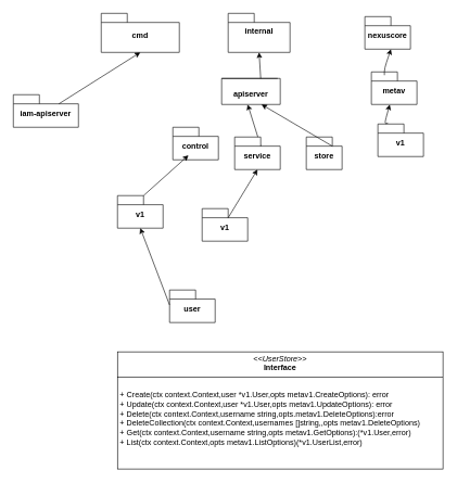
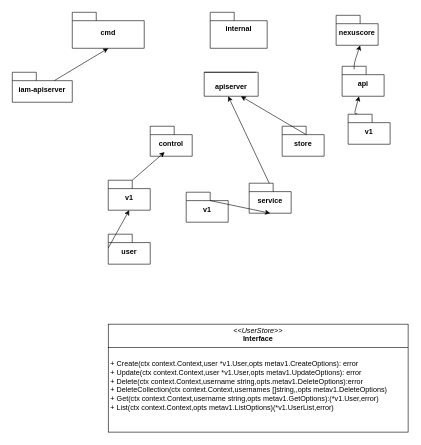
- <mxCell id="2" value="cmd" style="shape=folder;fontStyle=1;spacingTop=10;tabWidth=40;tabHeight=14;tabPosition=left;html=1;whiteSpace=wrap;align=center;" vertex="1" parent="1"><mxGeometry x="155" y="20" width="120" height="60" as="geometry" /></mxCell>
+ <mxCell id="2" value="cmd" style="shape=folder;fontStyle=1;spacingTop=10;tabWidth=40;tabHeight=14;tabPosition=left;html=1;whiteSpace=wrap;align=center;" vertex="1" parent="1"><mxGeometry x="120" y="20" width="120" height="60" as="geometry" /></mxCell>
- <mxCell id="7" style="edgeStyle=none;html=1;exitX=0;exitY=0;exitDx=60;exitDy=0;exitPerimeter=0;entryX=0.5;entryY=1;entryDx=0;entryDy=0;entryPerimeter=0;" edge="1" parent="1" source="6" target="3"><mxGeometry relative="1" as="geometry" /></mxCell>
- <mxCell id="21" value="metav" style="shape=folder;fontStyle=1;spacingTop=10;tabWidth=40;tabHeight=14;tabPosition=left;html=1;whiteSpace=wrap;" vertex="1" parent="1"><mxGeometry x="570" y="110" width="70" height="50" as="geometry" /></mxCell>
+ <mxCell id="21" value="api" style="shape=folder;fontStyle=1;spacingTop=10;tabWidth=40;tabHeight=14;tabPosition=left;html=1;whiteSpace=wrap;" vertex="1" parent="1"><mxGeometry x="570" y="110" width="70" height="50" as="geometry" /></mxCell>
- <mxCell id="4" value="iam-apiserver" style="shape=folder;fontStyle=1;spacingTop=10;tabWidth=40;tabHeight=14;tabPosition=left;html=1;whiteSpace=wrap;" vertex="1" parent="1"><mxGeometry x="20" y="145" width="100" height="50" as="geometry" /></mxCell>
+ <mxCell id="4" value="iam-apiserver" style="shape=folder;fontStyle=1;spacingTop=10;tabWidth=40;tabHeight=14;tabPosition=left;html=1;whiteSpace=wrap;" vertex="1" parent="1"><mxGeometry x="20" y="120" width="100" height="50" as="geometry" /></mxCell>
- <mxCell id="9" value="control" style="shape=folder;fontStyle=1;spacingTop=10;tabWidth=40;tabHeight=14;tabPosition=left;html=1;whiteSpace=wrap;" vertex="1" parent="1"><mxGeometry x="265" y="195" width="70" height="50" as="geometry" /></mxCell>
+ <mxCell id="9" value="control" style="shape=folder;fontStyle=1;spacingTop=10;tabWidth=40;tabHeight=14;tabPosition=left;html=1;whiteSpace=wrap;" vertex="1" parent="1"><mxGeometry x="250" y="210" width="70" height="50" as="geometry" /></mxCell>
- <mxCell id="11" value="service" style="shape=folder;fontStyle=1;spacingTop=10;tabWidth=40;tabHeight=14;tabPosition=left;html=1;whiteSpace=wrap;" vertex="1" parent="1"><mxGeometry x="360" y="210" width="70" height="50" as="geometry" /></mxCell>
+ <mxCell id="11" value="service" style="shape=folder;fontStyle=1;spacingTop=10;tabWidth=40;tabHeight=14;tabPosition=left;html=1;whiteSpace=wrap;" vertex="1" parent="1"><mxGeometry x="415" y="305" width="70" height="50" as="geometry" /></mxCell>
- <mxCell id="8" value="store" style="shape=folder;fontStyle=1;spacingTop=10;tabWidth=40;tabHeight=14;tabPosition=left;html=1;whiteSpace=wrap;" vertex="1" parent="1"><mxGeometry x="470" y="210" width="55" height="50" as="geometry" /></mxCell>
+ <mxCell id="8" value="store" style="shape=folder;fontStyle=1;spacingTop=10;tabWidth=40;tabHeight=14;tabPosition=left;html=1;whiteSpace=wrap;" vertex="1" parent="1"><mxGeometry x="470" y="210" width="70" height="50" as="geometry" /></mxCell>
- <mxCell id="15" value="user" style="shape=folder;fontStyle=1;spacingTop=10;tabWidth=40;tabHeight=14;tabPosition=left;html=1;whiteSpace=wrap;" vertex="1" parent="1"><mxGeometry x="260" y="445" width="70" height="50" as="geometry" /></mxCell>
+ <mxCell id="15" value="user" style="shape=folder;fontStyle=1;spacingTop=10;tabWidth=40;tabHeight=14;tabPosition=left;html=1;whiteSpace=wrap;" vertex="1" parent="1"><mxGeometry x="180" y="390" width="70" height="50" as="geometry" /></mxCell>
